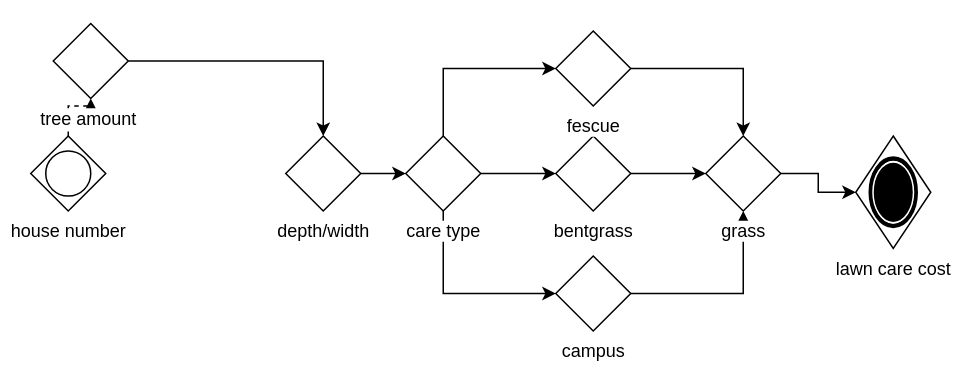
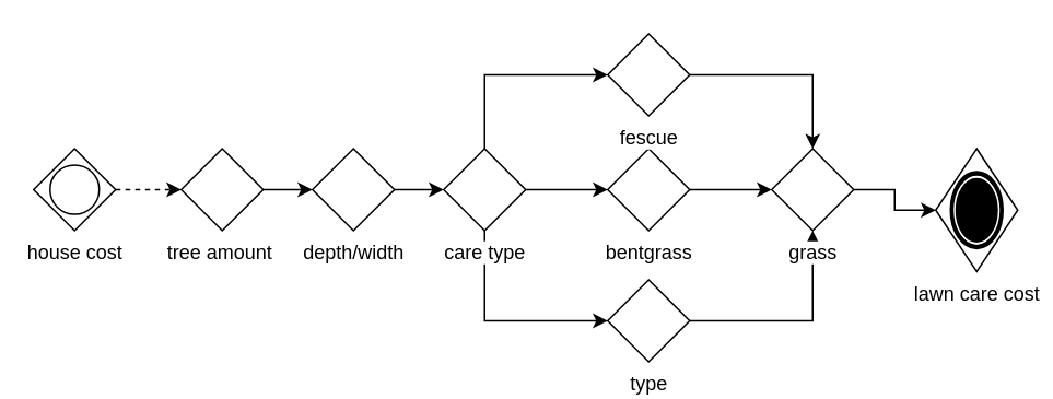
- <mxCell id="9" value="tree amount&amp;nbsp;" style="points=[[0.25,0.25,0],[0.5,0,0],[0.75,0.25,0],[1,0.5,0],[0.75,0.75,0],[0.5,1,0],[0.25,0.75,0],[0,0.5,0]];shape=mxgraph.bpmn.gateway2;html=1;verticalLabelPosition=bottom;labelBackgroundColor=#ffffff;verticalAlign=top;align=center;perimeter=rhombusPerimeter;outlineConnect=0;outline=none;symbol=none;" parent="1" vertex="1"><mxGeometry x="35" y="15" width="50" height="50" as="geometry" /></mxCell>
+ <mxCell id="9" value="tree amount&amp;nbsp;" style="points=[[0.25,0.25,0],[0.5,0,0],[0.75,0.25,0],[1,0.5,0],[0.75,0.75,0],[0.5,1,0],[0.25,0.75,0],[0,0.5,0]];shape=mxgraph.bpmn.gateway2;html=1;verticalLabelPosition=bottom;labelBackgroundColor=#ffffff;verticalAlign=top;align=center;perimeter=rhombusPerimeter;outlineConnect=0;outline=none;symbol=none;" parent="1" vertex="1"><mxGeometry x="110" y="90" width="50" height="50" as="geometry" /></mxCell>
- <mxCell id="3" value="house number" style="points=[[0.25,0.25,0],[0.5,0,0],[0.75,0.25,0],[1,0.5,0],[0.75,0.75,0],[0.5,1,0],[0.25,0.75,0],[0,0.5,0]];shape=mxgraph.bpmn.gateway2;html=1;verticalLabelPosition=bottom;labelBackgroundColor=#ffffff;verticalAlign=top;align=center;perimeter=rhombusPerimeter;outlineConnect=0;outline=standard;symbol=general;" parent="1" vertex="1"><mxGeometry x="20" y="90" width="50" height="50" as="geometry" /></mxCell>
+ <mxCell id="3" value="house cost" style="points=[[0.25,0.25,0],[0.5,0,0],[0.75,0.25,0],[1,0.5,0],[0.75,0.75,0],[0.5,1,0],[0.25,0.75,0],[0,0.5,0]];shape=mxgraph.bpmn.gateway2;html=1;verticalLabelPosition=bottom;labelBackgroundColor=#ffffff;verticalAlign=top;align=center;perimeter=rhombusPerimeter;outlineConnect=0;outline=standard;symbol=general;" parent="1" vertex="1"><mxGeometry x="20" y="90" width="50" height="50" as="geometry" /></mxCell>
- <mxCell id="13" value="campus" style="points=[[0.25,0.25,0],[0.5,0,0],[0.75,0.25,0],[1,0.5,0],[0.75,0.75,0],[0.5,1,0],[0.25,0.75,0],[0,0.5,0]];shape=mxgraph.bpmn.gateway2;html=1;verticalLabelPosition=bottom;labelBackgroundColor=#ffffff;verticalAlign=top;align=center;perimeter=rhombusPerimeter;outlineConnect=0;outline=none;symbol=none;" parent="1" vertex="1"><mxGeometry x="370" y="170" width="50" height="50" as="geometry" /></mxCell>
+ <mxCell id="13" value="type" style="points=[[0.25,0.25,0],[0.5,0,0],[0.75,0.25,0],[1,0.5,0],[0.75,0.75,0],[0.5,1,0],[0.25,0.75,0],[0,0.5,0]];shape=mxgraph.bpmn.gateway2;html=1;verticalLabelPosition=bottom;labelBackgroundColor=#ffffff;verticalAlign=top;align=center;perimeter=rhombusPerimeter;outlineConnect=0;outline=none;symbol=none;" parent="1" vertex="1"><mxGeometry x="370" y="170" width="50" height="50" as="geometry" /></mxCell>
